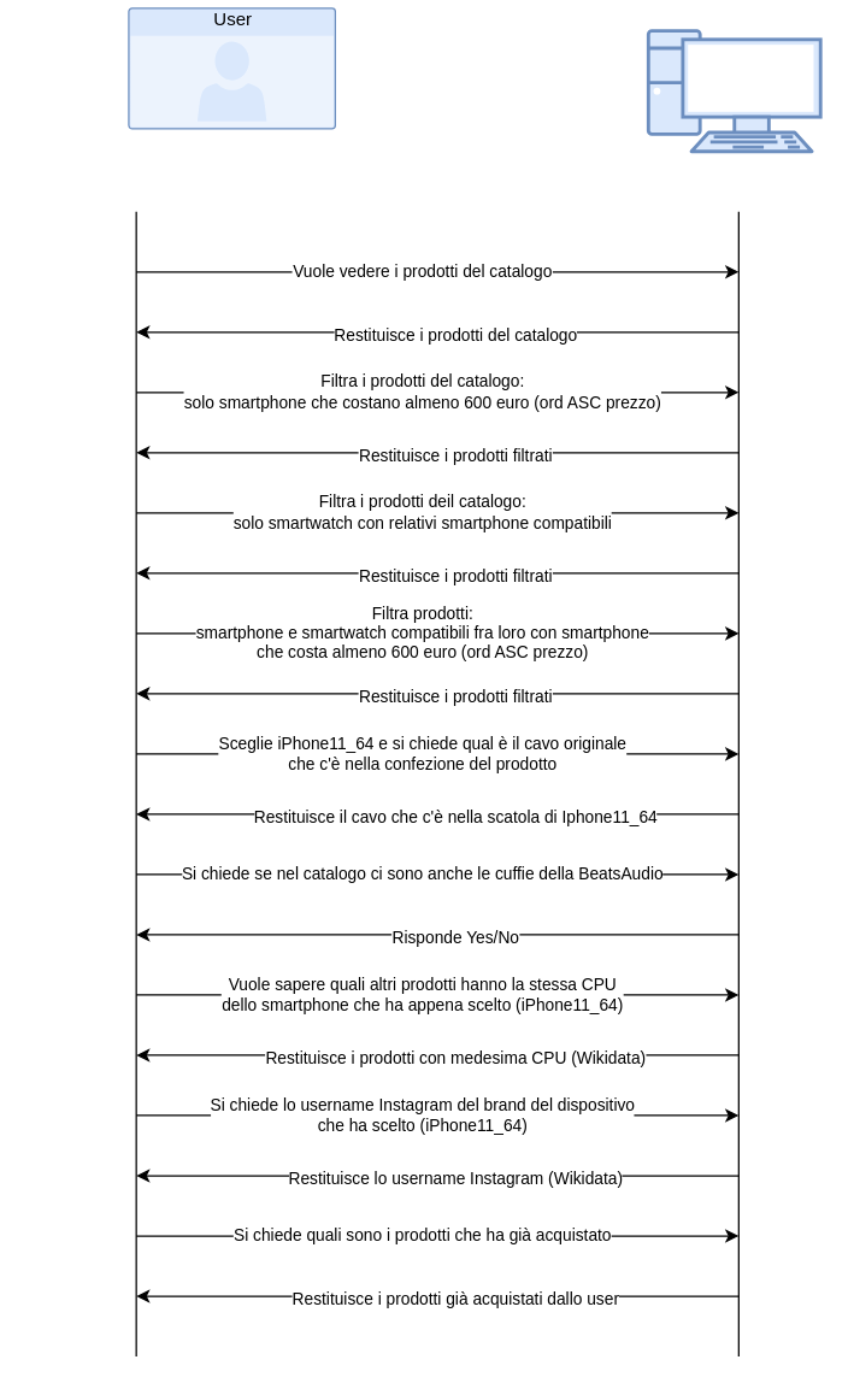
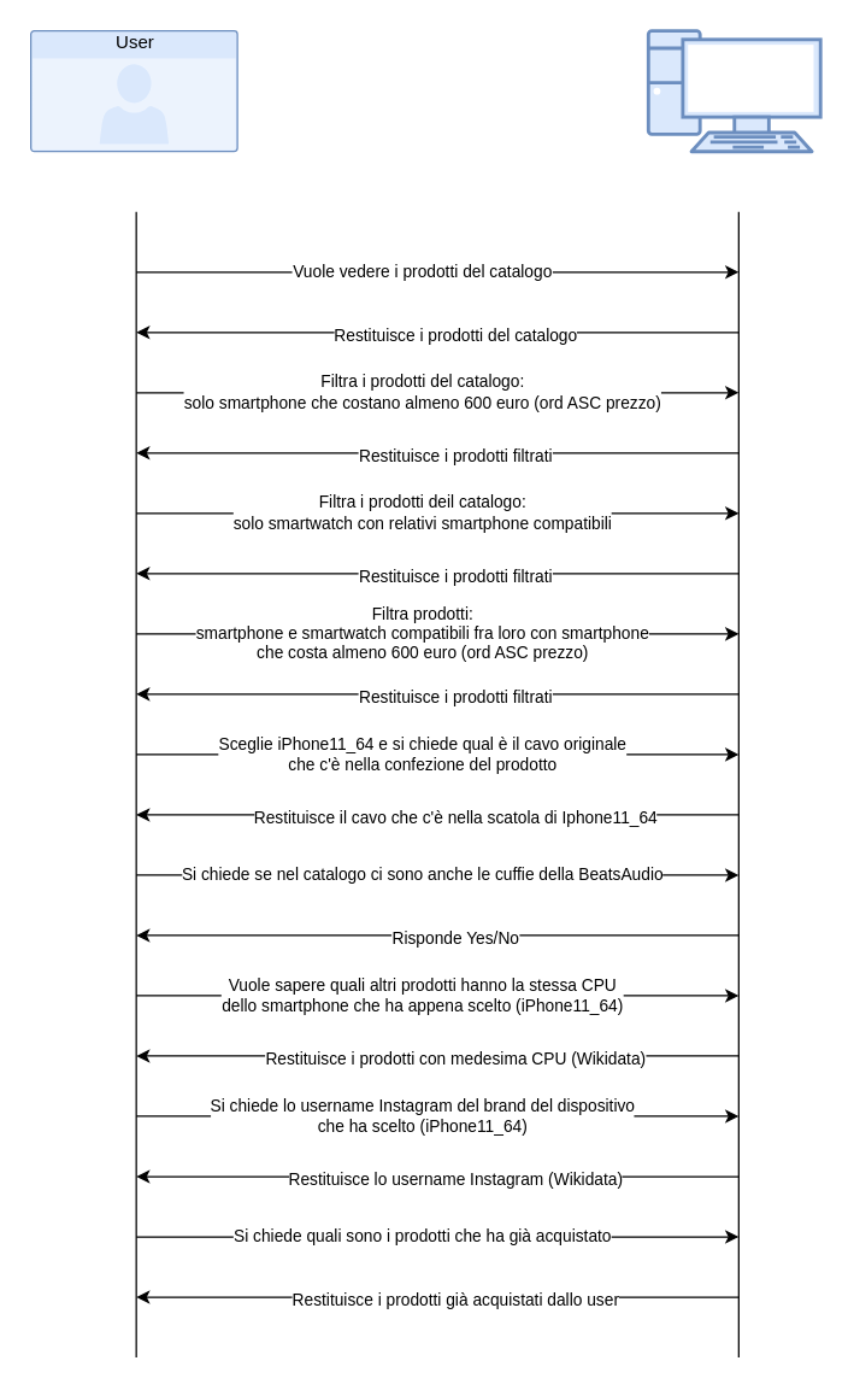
- <mxCell id="3" value="User" style="html=1;strokeColor=#6c8ebf;fillColor=#dae8fc;labelPosition=center;verticalLabelPosition=middle;verticalAlign=top;align=center;fontSize=12;outlineConnect=0;spacingTop=-6;shape=mxgraph.sitemap.user;" vertex="1" parent="1"><mxGeometry x="85" y="5" width="137.14" height="80" as="geometry" /></mxCell>
+ <mxCell id="3" value="User" style="html=1;strokeColor=#6c8ebf;fillColor=#dae8fc;labelPosition=center;verticalLabelPosition=middle;verticalAlign=top;align=center;fontSize=12;outlineConnect=0;spacingTop=-6;shape=mxgraph.sitemap.user;" vertex="1" parent="1"><mxGeometry x="20" y="20" width="137.14" height="80" as="geometry" /></mxCell>
